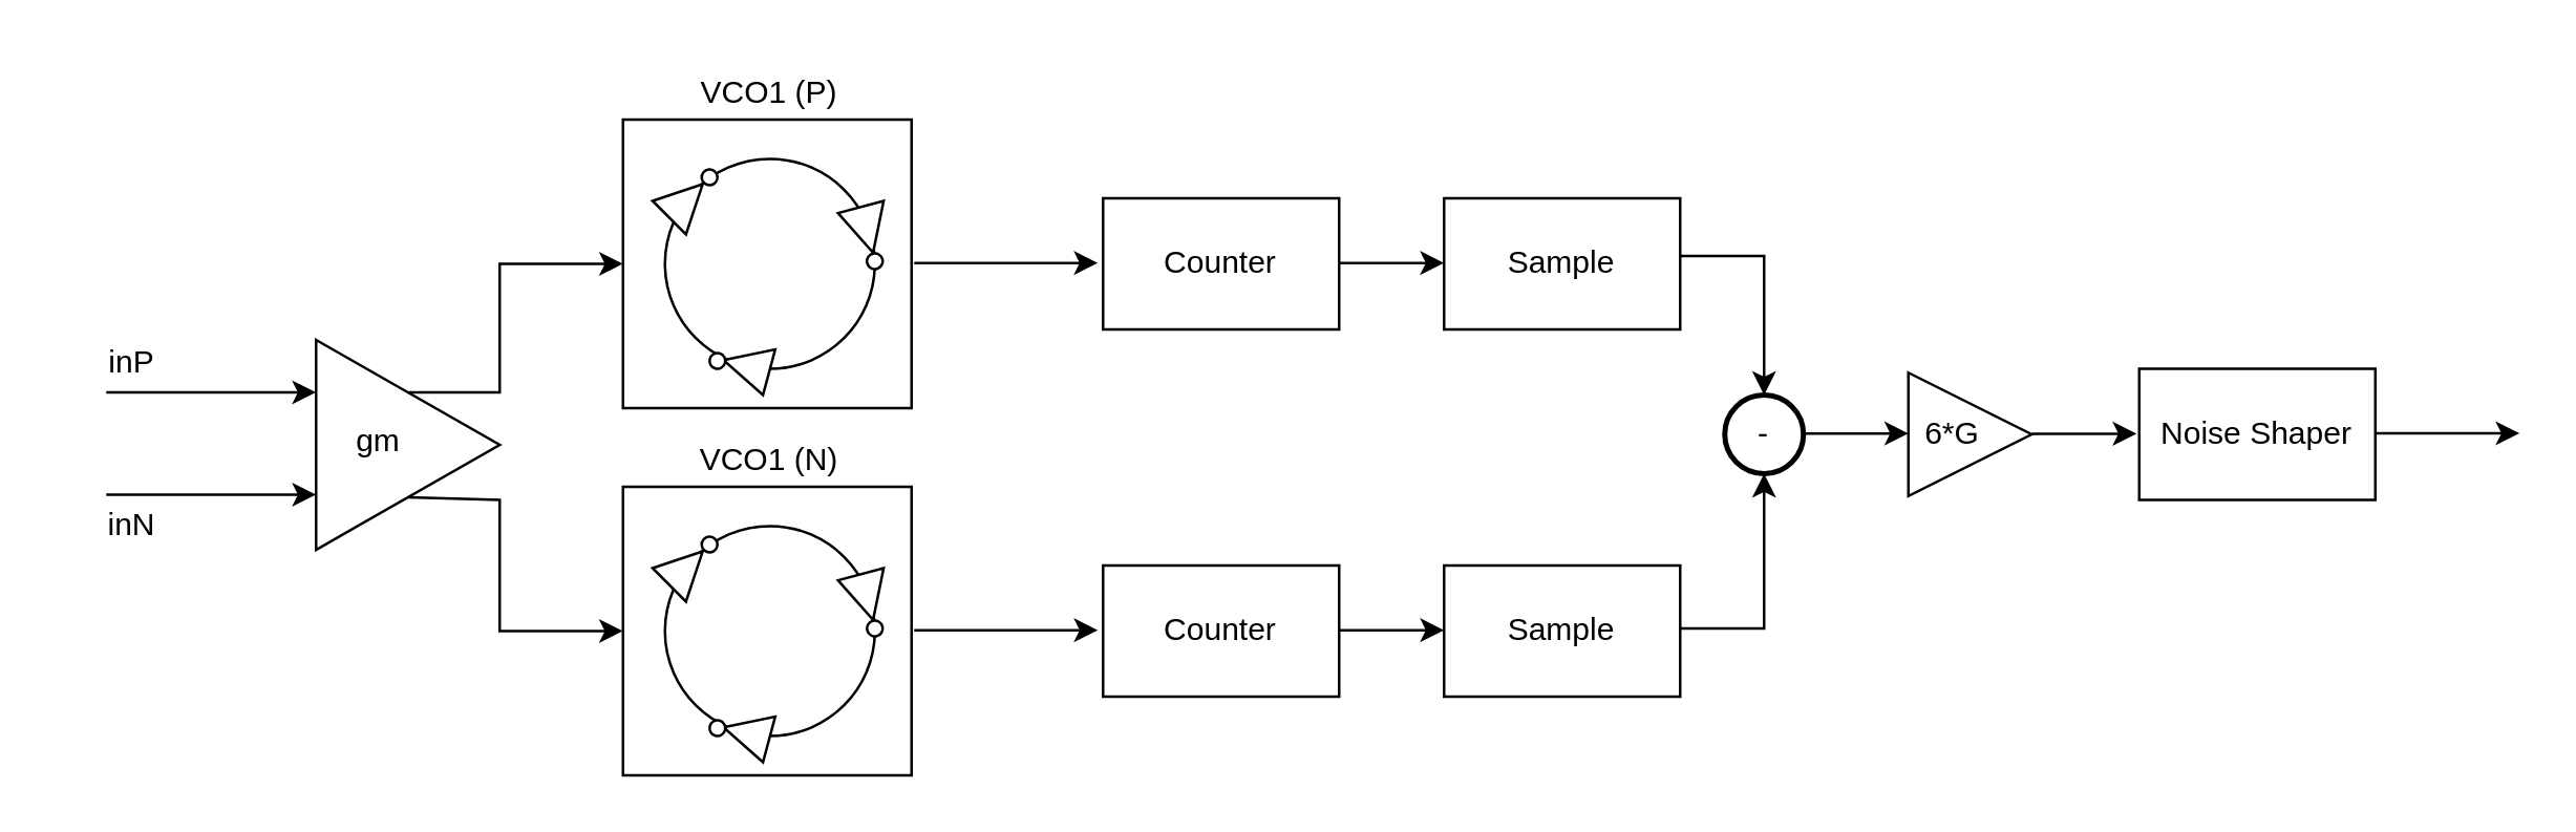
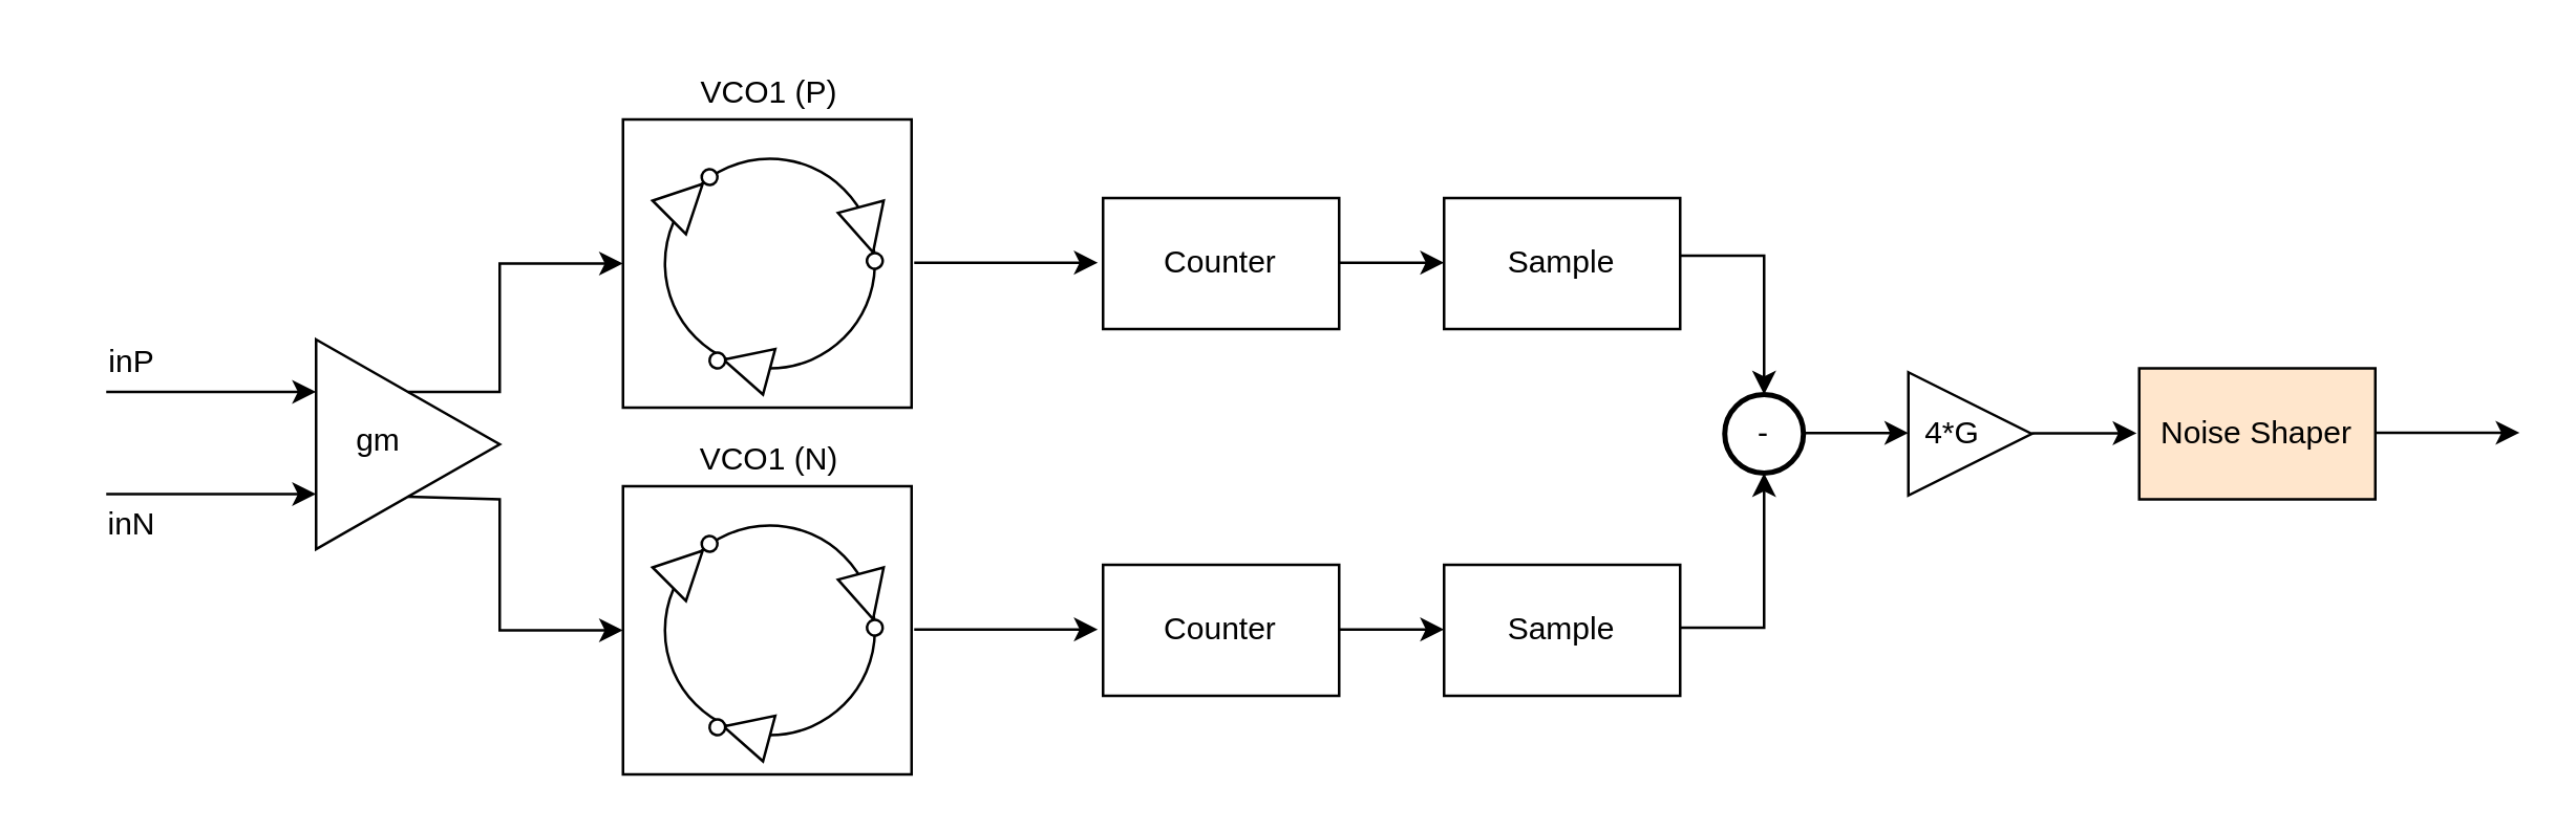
- <mxCell id="46" value="6*G" style="text;html=1;align=center;verticalAlign=middle;whiteSpace=wrap;rounded=0;" vertex="1" parent="1"><mxGeometry x="727" y="153.5" width="34" height="23" as="geometry" /></mxCell>
+ <mxCell id="46" value="4*G" style="text;html=1;align=center;verticalAlign=middle;whiteSpace=wrap;rounded=0;" vertex="1" parent="1"><mxGeometry x="727" y="153.5" width="34" height="23" as="geometry" /></mxCell>
- <mxCell id="18" value="Noise Shaper" style="rounded=0;whiteSpace=wrap;html=1;" vertex="1" parent="1"><mxGeometry x="815" y="140" width="90" height="50" as="geometry" /></mxCell>
+ <mxCell id="18" value="Noise Shaper" style="rounded=0;whiteSpace=wrap;html=1;fillColor=#ffe6cc;" vertex="1" parent="1"><mxGeometry x="815" y="140" width="90" height="50" as="geometry" /></mxCell>
